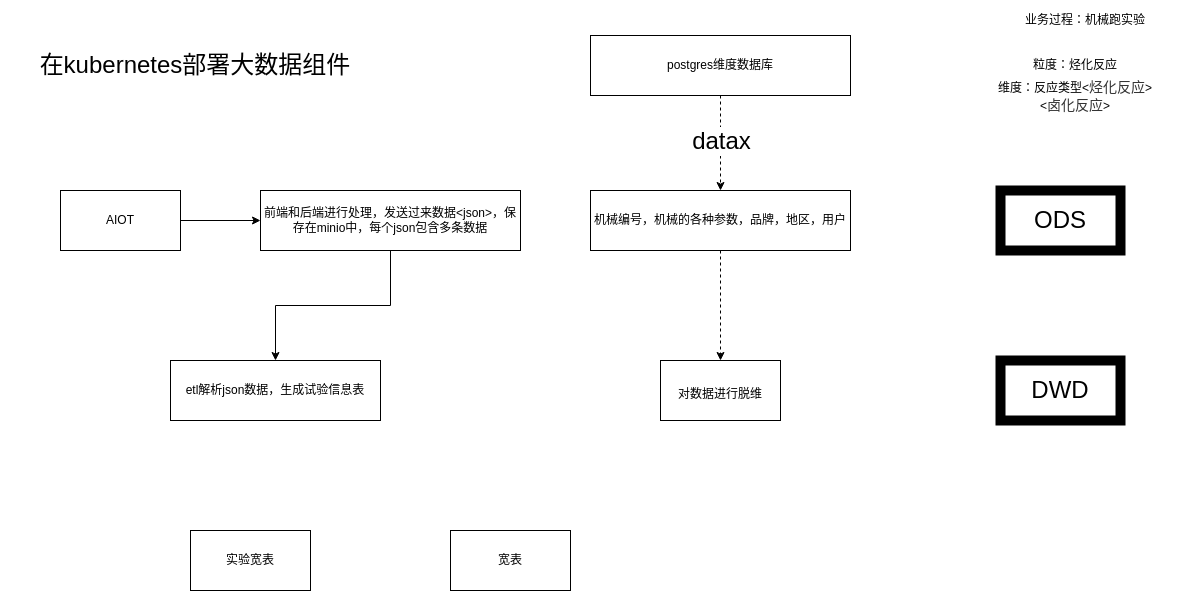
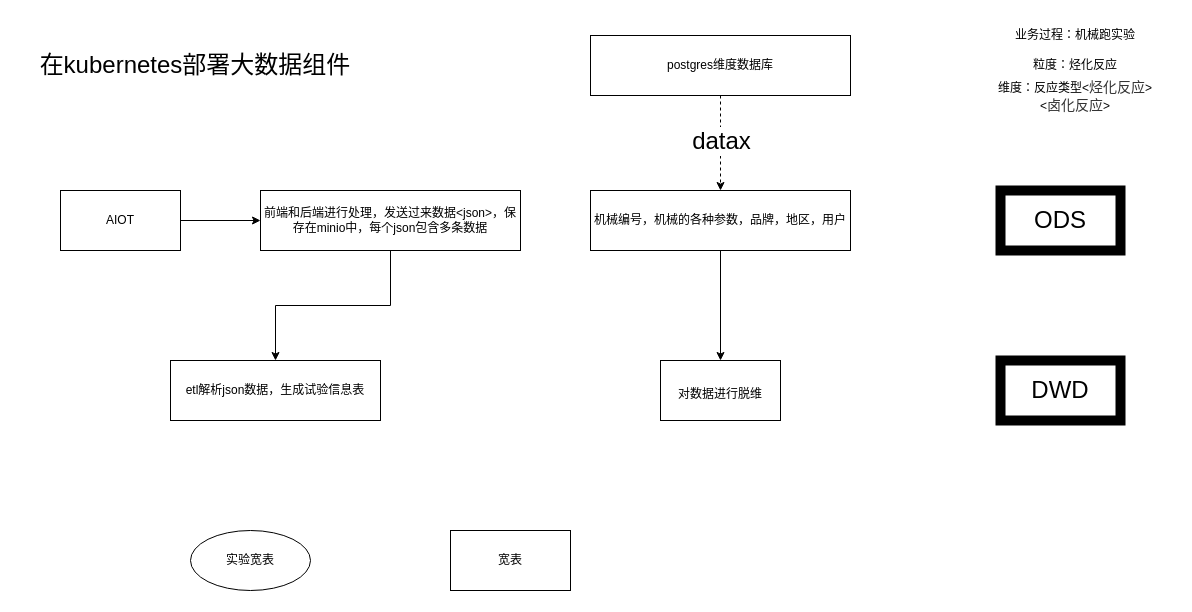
- <mxCell id="16" value="业务过程：机械跑实验" style="text;html=1;strokeColor=none;fillColor=none;align=center;verticalAlign=middle;whiteSpace=wrap;rounded=0;strokeWidth=1;fontSize=12;" vertex="1" parent="1"><mxGeometry x="990" y="5" width="190" height="30" as="geometry" /></mxCell>
+ <mxCell id="16" value="业务过程：机械跑实验" style="text;html=1;strokeColor=none;fillColor=none;align=center;verticalAlign=middle;whiteSpace=wrap;rounded=0;strokeWidth=1;fontSize=12;" vertex="1" parent="1"><mxGeometry x="980" y="20" width="190" height="30" as="geometry" /></mxCell>
- <mxCell id="10" style="edgeStyle=orthogonalEdgeStyle;rounded=0;orthogonalLoop=1;jettySize=auto;html=1;fontSize=24;entryX=0.5;entryY=0;entryDx=0;entryDy=0;dashed=1;" edge="1" parent="1" source="11" target="15"><mxGeometry relative="1" as="geometry"><mxPoint x="720" y="350" as="targetPoint" /></mxGeometry></mxCell>
+ <mxCell id="10" style="edgeStyle=orthogonalEdgeStyle;rounded=0;orthogonalLoop=1;jettySize=auto;html=1;fontSize=24;entryX=0.5;entryY=0;entryDx=0;entryDy=0;" edge="1" parent="1" source="11" target="15"><mxGeometry relative="1" as="geometry"><mxPoint x="720" y="350" as="targetPoint" /></mxGeometry></mxCell>
- <mxCell id="19" value="实验宽表" style="rounded=0;whiteSpace=wrap;html=1;strokeWidth=1;fontSize=12;" vertex="1" parent="1"><mxGeometry x="190" y="530" width="120" height="60" as="geometry" /></mxCell>
+ <mxCell id="19" value="实验宽表" style="ellipse;whiteSpace=wrap;html=1;strokeWidth=1;fontSize=12;" vertex="1" parent="1"><mxGeometry x="190" y="530" width="120" height="60" as="geometry" /></mxCell>
